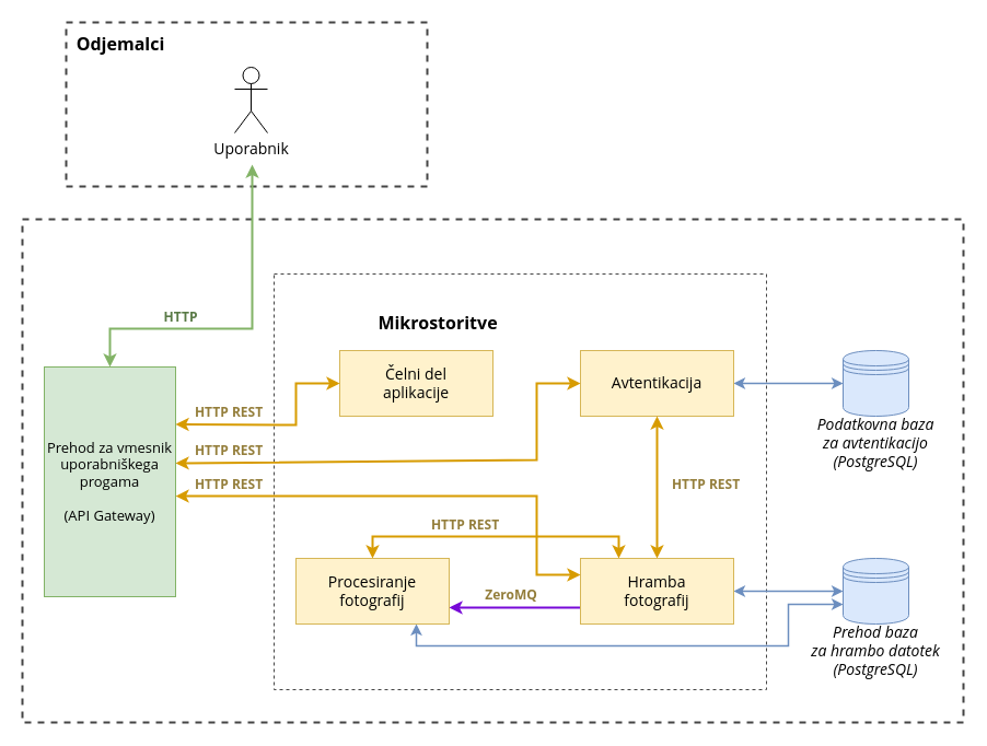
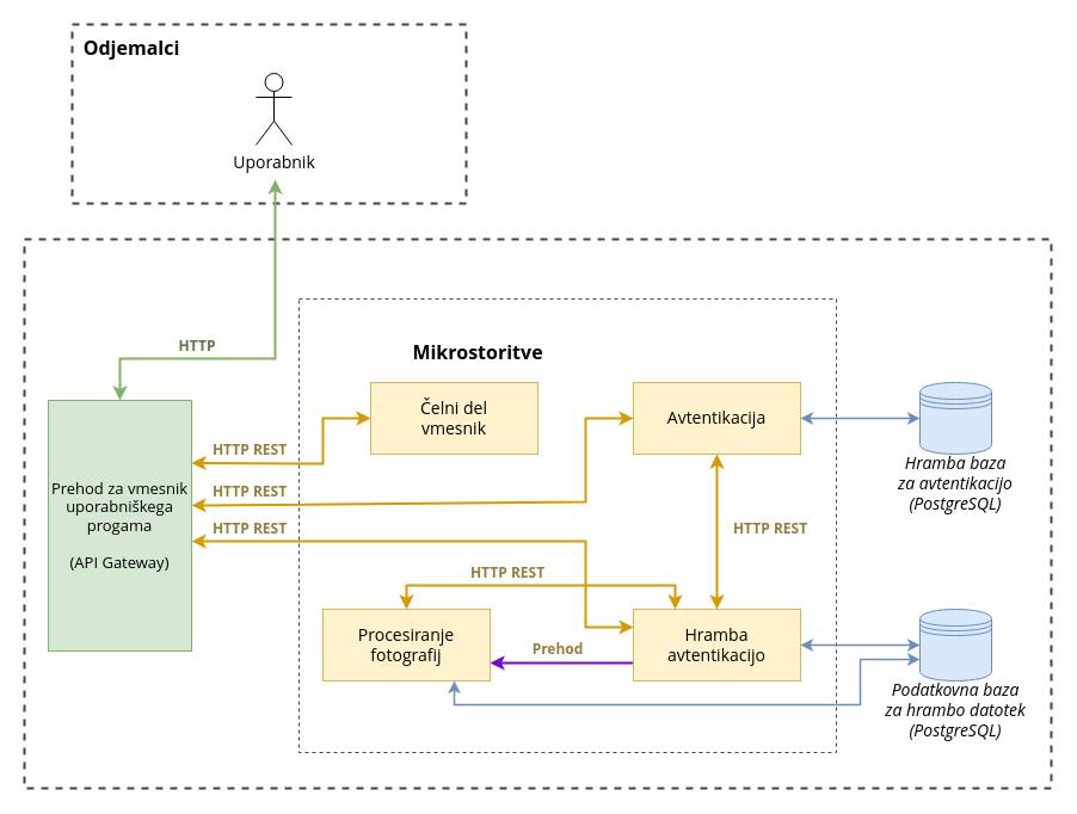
- <mxCell id="5" value="Čelni del &lt;br&gt;aplikacije" style="rounded=0;whiteSpace=wrap;html=1;fontSize=14;fillColor=#fff2cc;strokeColor=#d6b656;fontFamily=Open Sans;fontSource=https%3A%2F%2Ffonts.googleapis.com%2Fcss%3Ffamily%3DOpen%2BSans;" parent="1" vertex="1"><mxGeometry x="310" y="320" width="140" height="60" as="geometry" /></mxCell>
+ <mxCell id="5" value="Čelni del &lt;br&gt;vmesnik" style="rounded=0;whiteSpace=wrap;html=1;fontSize=14;fillColor=#fff2cc;strokeColor=#d6b656;fontFamily=Open Sans;fontSource=https%3A%2F%2Ffonts.googleapis.com%2Fcss%3Ffamily%3DOpen%2BSans;" parent="1" vertex="1"><mxGeometry x="310" y="320" width="140" height="60" as="geometry" /></mxCell>
- <mxCell id="23" value="Podatkovna baza &lt;br style=&quot;font-size: 14px;&quot;&gt;za avtentikacijo&lt;br&gt;(PostgreSQL)" style="text;html=1;align=center;verticalAlign=middle;whiteSpace=wrap;rounded=0;fontStyle=2;fontSize=14;fontFamily=Open Sans;fontSource=https%3A%2F%2Ffonts.googleapis.com%2Fcss%3Ffamily%3DOpen%2BSans;" parent="1" vertex="1"><mxGeometry x="740" y="390" width="120" height="30" as="geometry" /></mxCell>
+ <mxCell id="23" value="Hramba baza &lt;br style=&quot;font-size: 14px;&quot;&gt;za avtentikacijo&lt;br&gt;(PostgreSQL)" style="text;html=1;align=center;verticalAlign=middle;whiteSpace=wrap;rounded=0;fontStyle=2;fontSize=14;fontFamily=Open Sans;fontSource=https%3A%2F%2Ffonts.googleapis.com%2Fcss%3Ffamily%3DOpen%2BSans;" parent="1" vertex="1"><mxGeometry x="740" y="390" width="120" height="30" as="geometry" /></mxCell>
- <mxCell id="14" value="Hramba &lt;br&gt;fotografij" style="rounded=0;whiteSpace=wrap;html=1;fontSize=14;fillColor=#fff2cc;strokeColor=#d6b656;fontFamily=Open Sans;fontSource=https%3A%2F%2Ffonts.googleapis.com%2Fcss%3Ffamily%3DOpen%2BSans;" parent="1" vertex="1"><mxGeometry x="530" y="510" width="140" height="60" as="geometry" /></mxCell>
+ <mxCell id="14" value="Hramba &lt;br&gt;avtentikacijo" style="rounded=0;whiteSpace=wrap;html=1;fontSize=14;fillColor=#fff2cc;strokeColor=#d6b656;fontFamily=Open Sans;fontSource=https%3A%2F%2Ffonts.googleapis.com%2Fcss%3Ffamily%3DOpen%2BSans;" parent="1" vertex="1"><mxGeometry x="530" y="510" width="140" height="60" as="geometry" /></mxCell>
- <mxCell id="31" value="ZeroMQ" style="text;html=1;align=center;verticalAlign=middle;whiteSpace=wrap;rounded=0;fontSize=12;fontStyle=1;fontColor=#947E3B;fontFamily=Open Sans;fontSource=https%3A%2F%2Ffonts.googleapis.com%2Fcss%3Ffamily%3DOpen%2BSans;" parent="1" vertex="1"><mxGeometry x="432" y="534" width="70" height="20" as="geometry" /></mxCell>
+ <mxCell id="31" value="Prehod" style="text;html=1;align=center;verticalAlign=middle;whiteSpace=wrap;rounded=0;fontSize=12;fontStyle=1;fontColor=#947E3B;fontFamily=Open Sans;fontSource=https%3A%2F%2Ffonts.googleapis.com%2Fcss%3Ffamily%3DOpen%2BSans;" parent="1" vertex="1"><mxGeometry x="432" y="534" width="70" height="20" as="geometry" /></mxCell>
- <mxCell id="25" value="Prehod baza &lt;br style=&quot;font-size: 14px;&quot;&gt;za hrambo datotek&lt;div&gt;(PostgreSQL)&lt;/div&gt;" style="text;html=1;align=center;verticalAlign=middle;whiteSpace=wrap;rounded=0;fontStyle=2;fontSize=14;fontFamily=Open Sans;fontSource=https%3A%2F%2Ffonts.googleapis.com%2Fcss%3Ffamily%3DOpen%2BSans;" parent="1" vertex="1"><mxGeometry x="740" y="580" width="120" height="30" as="geometry" /></mxCell>
+ <mxCell id="25" value="Podatkovna baza &lt;br style=&quot;font-size: 14px;&quot;&gt;za hrambo datotek&lt;div&gt;(PostgreSQL)&lt;/div&gt;" style="text;html=1;align=center;verticalAlign=middle;whiteSpace=wrap;rounded=0;fontStyle=2;fontSize=14;fontFamily=Open Sans;fontSource=https%3A%2F%2Ffonts.googleapis.com%2Fcss%3Ffamily%3DOpen%2BSans;" parent="1" vertex="1"><mxGeometry x="740" y="580" width="120" height="30" as="geometry" /></mxCell>
